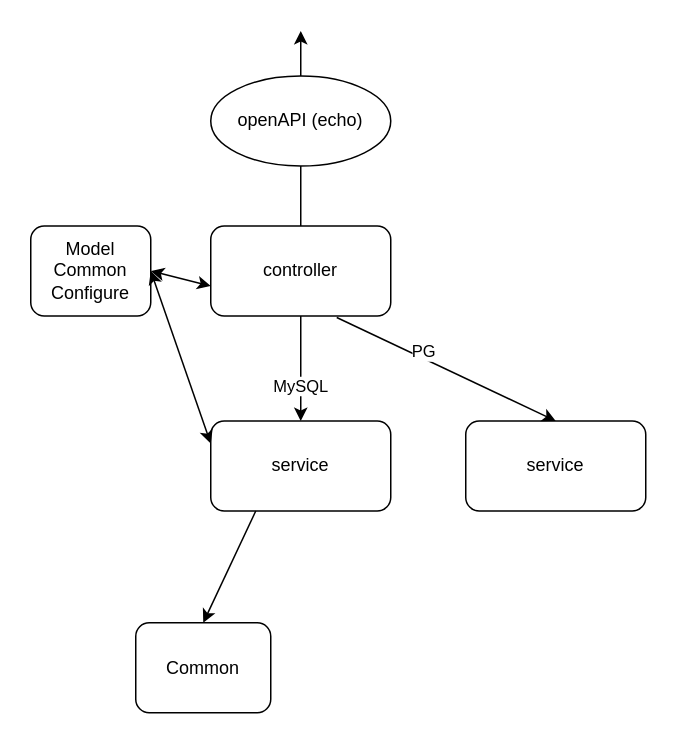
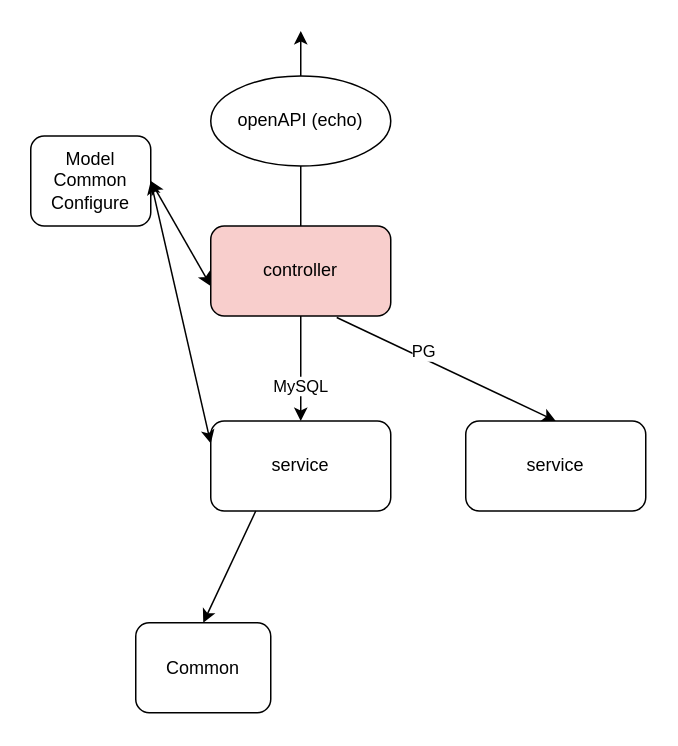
- <mxCell id="7" value="Model&lt;br&gt;Common&lt;br&gt;Configure" style="rounded=1;whiteSpace=wrap;html=1;" parent="1" vertex="1"><mxGeometry x="20" y="150" width="80" height="60" as="geometry" /></mxCell>
+ <mxCell id="7" value="Model&lt;br&gt;Common&lt;br&gt;Configure" style="rounded=1;whiteSpace=wrap;html=1;" parent="1" vertex="1"><mxGeometry x="20" y="90" width="80" height="60" as="geometry" /></mxCell>
- <mxCell id="5" value="controller" style="rounded=1;whiteSpace=wrap;html=1;" parent="1" vertex="1"><mxGeometry x="140" y="150" width="120" height="60" as="geometry" /></mxCell>
+ <mxCell id="5" value="controller" style="rounded=1;whiteSpace=wrap;html=1;fillColor=#f8cecc;" parent="1" vertex="1"><mxGeometry x="140" y="150" width="120" height="60" as="geometry" /></mxCell>
